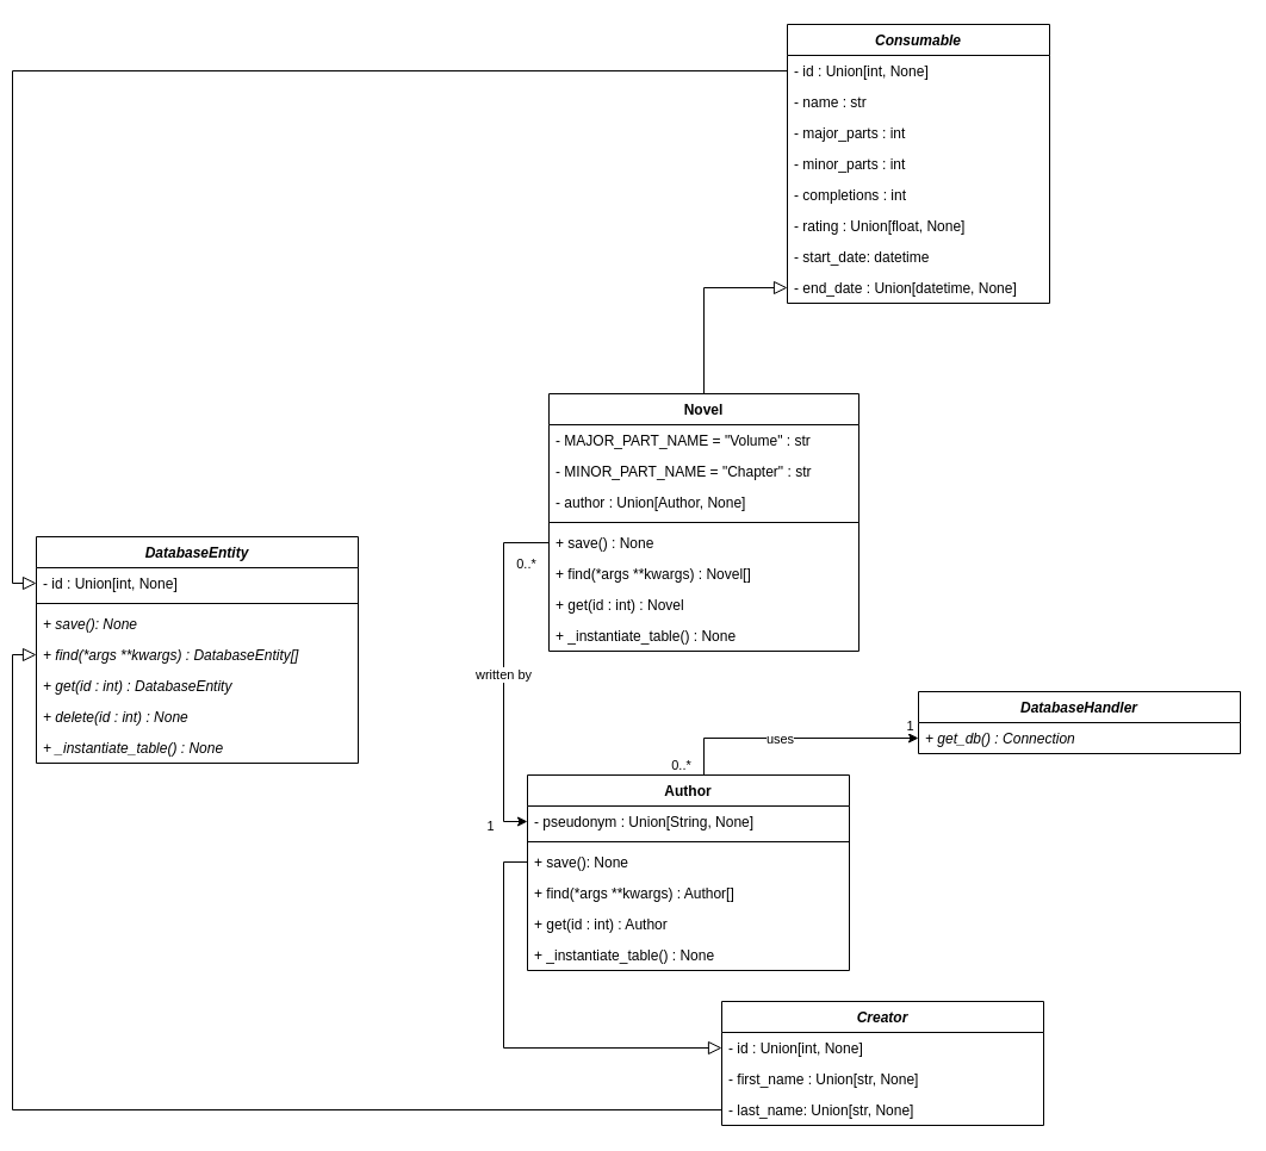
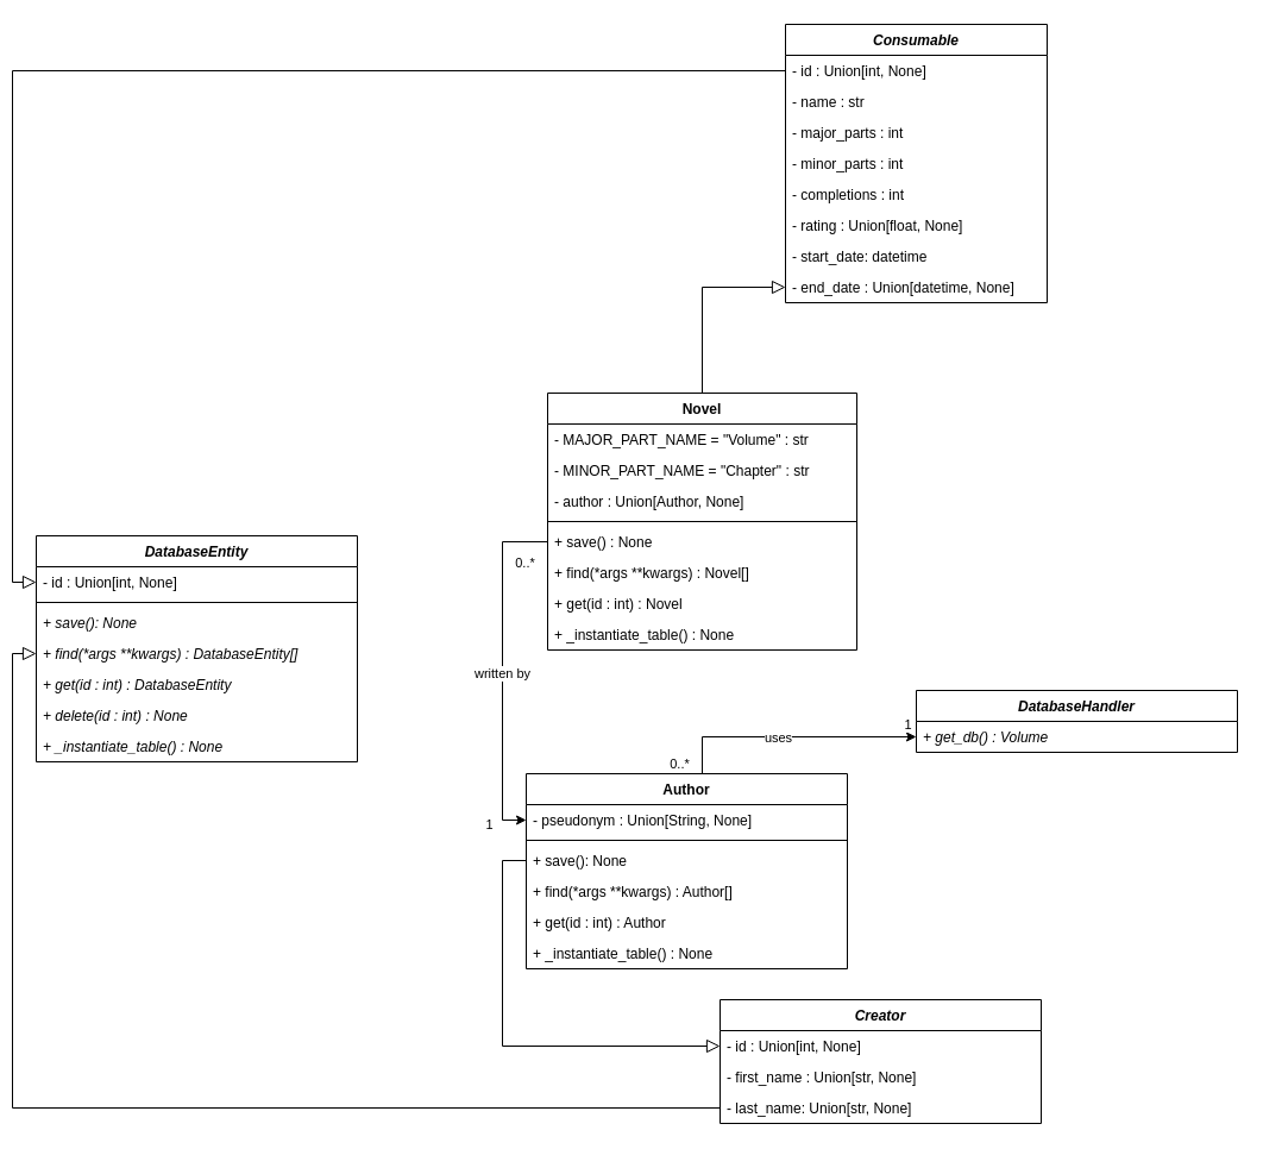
- <mxCell id="51" value="+ get_db() : Connection" style="text;strokeColor=none;fillColor=none;align=left;verticalAlign=top;spacingLeft=4;spacingRight=4;overflow=hidden;rotatable=0;points=[[0,0.5],[1,0.5]];portConstraint=eastwest;fontStyle=2" parent="50" vertex="1"><mxGeometry y="26" width="270" height="26" as="geometry" /></mxCell>
+ <mxCell id="51" value="+ get_db() : Volume" style="text;strokeColor=none;fillColor=none;align=left;verticalAlign=top;spacingLeft=4;spacingRight=4;overflow=hidden;rotatable=0;points=[[0,0.5],[1,0.5]];portConstraint=eastwest;fontStyle=2" parent="50" vertex="1"><mxGeometry y="26" width="270" height="26" as="geometry" /></mxCell>
